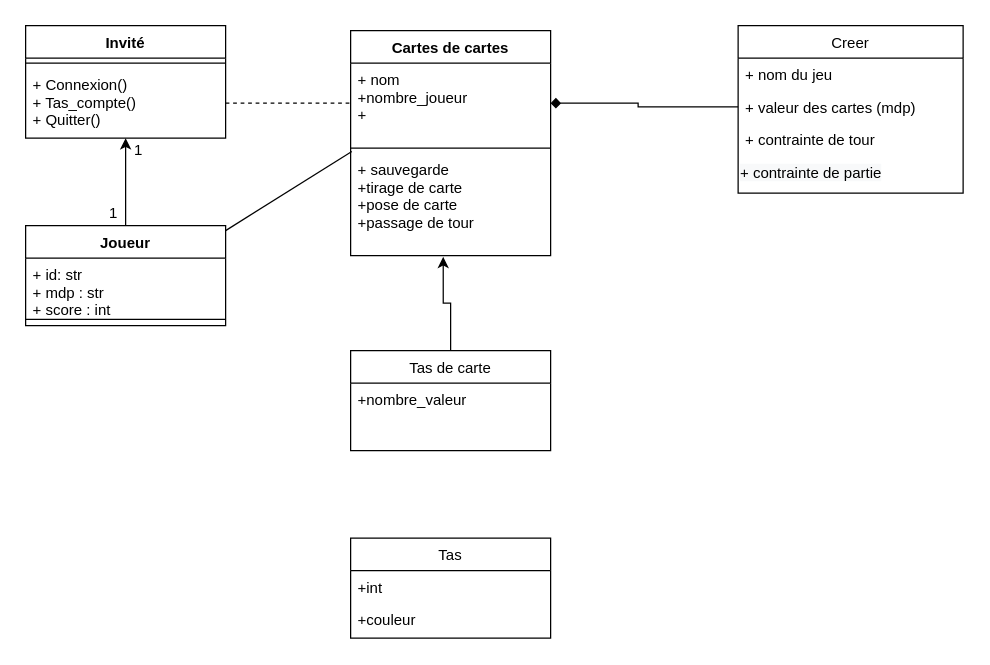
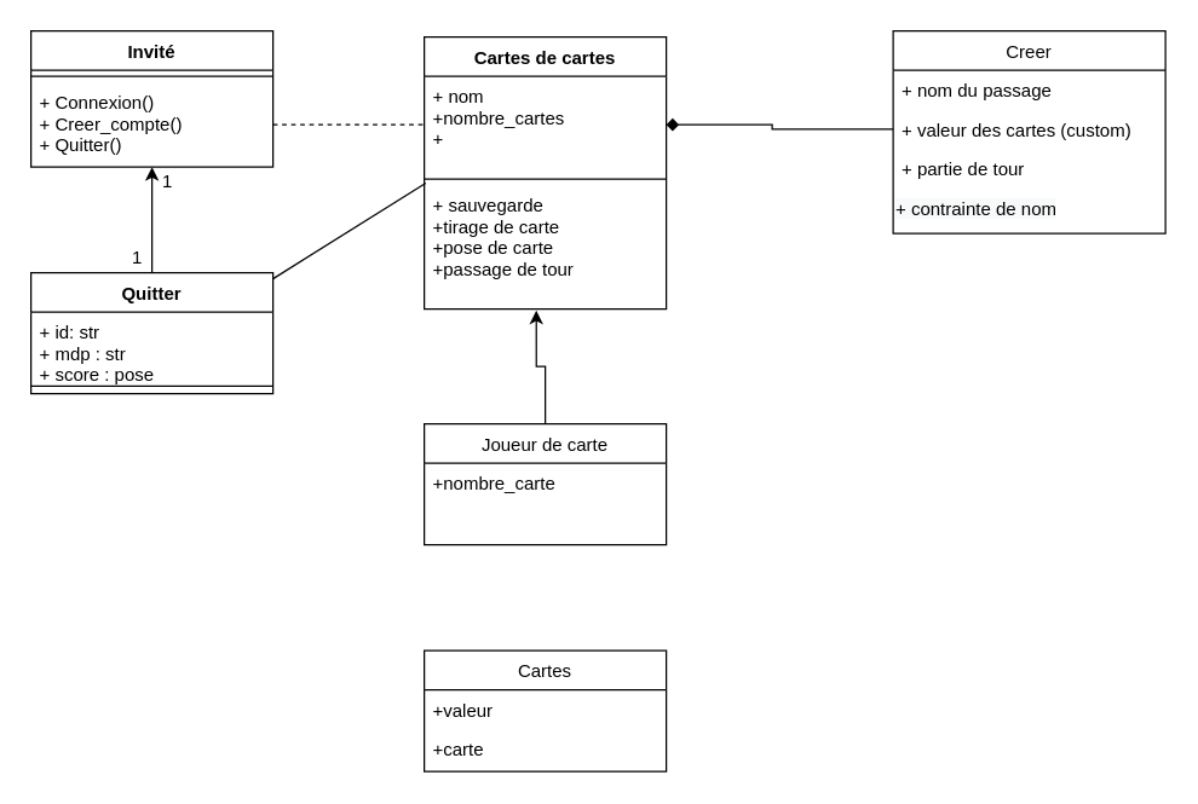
- <mxCell id="16" value="+ nom du jeu" style="text;strokeColor=none;fillColor=none;align=left;verticalAlign=top;spacingLeft=4;spacingRight=4;overflow=hidden;rotatable=0;points=[[0,0.5],[1,0.5]];portConstraint=eastwest;" vertex="1" parent="15"><mxGeometry y="26" width="180" height="26" as="geometry" /></mxCell>
+ <mxCell id="16" value="+ nom du passage" style="text;strokeColor=none;fillColor=none;align=left;verticalAlign=top;spacingLeft=4;spacingRight=4;overflow=hidden;rotatable=0;points=[[0,0.5],[1,0.5]];portConstraint=eastwest;" vertex="1" parent="15"><mxGeometry y="26" width="180" height="26" as="geometry" /></mxCell>
- <mxCell id="12" value="+ nom&#10;+nombre_joueur&#10;+" style="text;strokeColor=none;fillColor=none;align=left;verticalAlign=top;spacingLeft=4;spacingRight=4;overflow=hidden;rotatable=0;points=[[0,0.5],[1,0.5]];portConstraint=eastwest;" parent="11" vertex="1"><mxGeometry y="26" width="160" height="64" as="geometry" /></mxCell>
+ <mxCell id="12" value="+ nom&#10;+nombre_cartes&#10;+" style="text;strokeColor=none;fillColor=none;align=left;verticalAlign=top;spacingLeft=4;spacingRight=4;overflow=hidden;rotatable=0;points=[[0,0.5],[1,0.5]];portConstraint=eastwest;" parent="11" vertex="1"><mxGeometry y="26" width="160" height="64" as="geometry" /></mxCell>
- <mxCell id="4" value="+ Connexion()&#10;+ Tas_compte()&#10;+ Quitter()" style="text;strokeColor=none;fillColor=none;align=left;verticalAlign=top;spacingLeft=4;spacingRight=4;overflow=hidden;rotatable=0;points=[[0,0.5],[1,0.5]];portConstraint=eastwest;" parent="2" vertex="1"><mxGeometry y="34" width="160" height="56" as="geometry" /></mxCell>
+ <mxCell id="4" value="+ Connexion()&#10;+ Creer_compte()&#10;+ Quitter()" style="text;strokeColor=none;fillColor=none;align=left;verticalAlign=top;spacingLeft=4;spacingRight=4;overflow=hidden;rotatable=0;points=[[0,0.5],[1,0.5]];portConstraint=eastwest;" parent="2" vertex="1"><mxGeometry y="34" width="160" height="56" as="geometry" /></mxCell>
- <mxCell id="17" value="+ valeur des cartes (mdp)" style="text;strokeColor=none;fillColor=none;align=left;verticalAlign=top;spacingLeft=4;spacingRight=4;overflow=hidden;rotatable=0;points=[[0,0.5],[1,0.5]];portConstraint=eastwest;" vertex="1" parent="15"><mxGeometry y="52" width="180" height="26" as="geometry" /></mxCell>
+ <mxCell id="17" value="+ valeur des cartes (custom)" style="text;strokeColor=none;fillColor=none;align=left;verticalAlign=top;spacingLeft=4;spacingRight=4;overflow=hidden;rotatable=0;points=[[0,0.5],[1,0.5]];portConstraint=eastwest;" vertex="1" parent="15"><mxGeometry y="52" width="180" height="26" as="geometry" /></mxCell>
- <mxCell id="18" value="+ contrainte de tour" style="text;strokeColor=none;fillColor=none;align=left;verticalAlign=top;spacingLeft=4;spacingRight=4;overflow=hidden;rotatable=0;points=[[0,0.5],[1,0.5]];portConstraint=eastwest;" vertex="1" parent="15"><mxGeometry y="78" width="180" height="26" as="geometry" /></mxCell>
+ <mxCell id="18" value="+ partie de tour" style="text;strokeColor=none;fillColor=none;align=left;verticalAlign=top;spacingLeft=4;spacingRight=4;overflow=hidden;rotatable=0;points=[[0,0.5],[1,0.5]];portConstraint=eastwest;" vertex="1" parent="15"><mxGeometry y="78" width="180" height="26" as="geometry" /></mxCell>
- <mxCell id="19" value="&lt;span style=&quot;color: rgb(0 , 0 , 0) ; font-family: &amp;#34;helvetica&amp;#34; ; font-size: 12px ; font-style: normal ; font-weight: 400 ; letter-spacing: normal ; text-align: left ; text-indent: 0px ; text-transform: none ; word-spacing: 0px ; background-color: rgb(248 , 249 , 250) ; display: inline ; float: none&quot;&gt;+ contrainte de partie&lt;/span&gt;" style="text;whiteSpace=wrap;html=1;" vertex="1" parent="15"><mxGeometry y="104" width="180" height="30" as="geometry" /></mxCell>
+ <mxCell id="19" value="&lt;span style=&quot;color: rgb(0 , 0 , 0) ; font-family: &amp;#34;helvetica&amp;#34; ; font-size: 12px ; font-style: normal ; font-weight: 400 ; letter-spacing: normal ; text-align: left ; text-indent: 0px ; text-transform: none ; word-spacing: 0px ; background-color: rgb(248 , 249 , 250) ; display: inline ; float: none&quot;&gt;+ contrainte de nom&lt;/span&gt;" style="text;whiteSpace=wrap;html=1;" vertex="1" parent="15"><mxGeometry y="104" width="180" height="30" as="geometry" /></mxCell>
- <mxCell id="6" value="Joueur" style="swimlane;fontStyle=1;align=center;verticalAlign=top;childLayout=stackLayout;horizontal=1;startSize=26;horizontalStack=0;resizeParent=1;resizeParentMax=0;resizeLast=0;collapsible=1;marginBottom=0;" parent="1" vertex="1"><mxGeometry x="20" y="180" width="160" height="80" as="geometry" /></mxCell>
+ <mxCell id="6" value="Quitter" style="swimlane;fontStyle=1;align=center;verticalAlign=top;childLayout=stackLayout;horizontal=1;startSize=26;horizontalStack=0;resizeParent=1;resizeParentMax=0;resizeLast=0;collapsible=1;marginBottom=0;" parent="1" vertex="1"><mxGeometry x="20" y="180" width="160" height="80" as="geometry" /></mxCell>
- <mxCell id="7" value="+ id: str&#10;+ mdp : str&#10;+ score : int" style="text;strokeColor=none;fillColor=none;align=left;verticalAlign=top;spacingLeft=4;spacingRight=4;overflow=hidden;rotatable=0;points=[[0,0.5],[1,0.5]];portConstraint=eastwest;" parent="6" vertex="1"><mxGeometry y="26" width="160" height="44" as="geometry" /></mxCell>
+ <mxCell id="7" value="+ id: str&#10;+ mdp : str&#10;+ score : pose" style="text;strokeColor=none;fillColor=none;align=left;verticalAlign=top;spacingLeft=4;spacingRight=4;overflow=hidden;rotatable=0;points=[[0,0.5],[1,0.5]];portConstraint=eastwest;" parent="6" vertex="1"><mxGeometry y="26" width="160" height="44" as="geometry" /></mxCell>
- <mxCell id="23" value="Tas de carte" style="swimlane;fontStyle=0;childLayout=stackLayout;horizontal=1;startSize=26;fillColor=none;horizontalStack=0;resizeParent=1;resizeParentMax=0;resizeLast=0;collapsible=1;marginBottom=0;" vertex="1" parent="1"><mxGeometry x="280" y="280" width="160" height="80" as="geometry" /></mxCell>
+ <mxCell id="23" value="Joueur de carte" style="swimlane;fontStyle=0;childLayout=stackLayout;horizontal=1;startSize=26;fillColor=none;horizontalStack=0;resizeParent=1;resizeParentMax=0;resizeLast=0;collapsible=1;marginBottom=0;" vertex="1" parent="1"><mxGeometry x="280" y="280" width="160" height="80" as="geometry" /></mxCell>
- <mxCell id="24" value="+nombre_valeur" style="text;strokeColor=none;fillColor=none;align=left;verticalAlign=top;spacingLeft=4;spacingRight=4;overflow=hidden;rotatable=0;points=[[0,0.5],[1,0.5]];portConstraint=eastwest;" vertex="1" parent="23"><mxGeometry y="26" width="160" height="54" as="geometry" /></mxCell>
+ <mxCell id="24" value="+nombre_carte" style="text;strokeColor=none;fillColor=none;align=left;verticalAlign=top;spacingLeft=4;spacingRight=4;overflow=hidden;rotatable=0;points=[[0,0.5],[1,0.5]];portConstraint=eastwest;" vertex="1" parent="23"><mxGeometry y="26" width="160" height="54" as="geometry" /></mxCell>
- <mxCell id="25" value="Tas" style="swimlane;fontStyle=0;childLayout=stackLayout;horizontal=1;startSize=26;fillColor=none;horizontalStack=0;resizeParent=1;resizeParentMax=0;resizeLast=0;collapsible=1;marginBottom=0;" vertex="1" parent="1"><mxGeometry x="280" y="430" width="160" height="80" as="geometry" /></mxCell>
+ <mxCell id="25" value="Cartes" style="swimlane;fontStyle=0;childLayout=stackLayout;horizontal=1;startSize=26;fillColor=none;horizontalStack=0;resizeParent=1;resizeParentMax=0;resizeLast=0;collapsible=1;marginBottom=0;" vertex="1" parent="1"><mxGeometry x="280" y="430" width="160" height="80" as="geometry" /></mxCell>
- <mxCell id="26" value="+int" style="text;strokeColor=none;fillColor=none;align=left;verticalAlign=top;spacingLeft=4;spacingRight=4;overflow=hidden;rotatable=0;points=[[0,0.5],[1,0.5]];portConstraint=eastwest;" vertex="1" parent="25"><mxGeometry y="26" width="160" height="26" as="geometry" /></mxCell>
+ <mxCell id="26" value="+valeur" style="text;strokeColor=none;fillColor=none;align=left;verticalAlign=top;spacingLeft=4;spacingRight=4;overflow=hidden;rotatable=0;points=[[0,0.5],[1,0.5]];portConstraint=eastwest;" vertex="1" parent="25"><mxGeometry y="26" width="160" height="26" as="geometry" /></mxCell>
- <mxCell id="27" value="+couleur" style="text;strokeColor=none;fillColor=none;align=left;verticalAlign=top;spacingLeft=4;spacingRight=4;overflow=hidden;rotatable=0;points=[[0,0.5],[1,0.5]];portConstraint=eastwest;" vertex="1" parent="25"><mxGeometry y="52" width="160" height="28" as="geometry" /></mxCell>
+ <mxCell id="27" value="+carte" style="text;strokeColor=none;fillColor=none;align=left;verticalAlign=top;spacingLeft=4;spacingRight=4;overflow=hidden;rotatable=0;points=[[0,0.5],[1,0.5]];portConstraint=eastwest;" vertex="1" parent="25"><mxGeometry y="52" width="160" height="28" as="geometry" /></mxCell>
